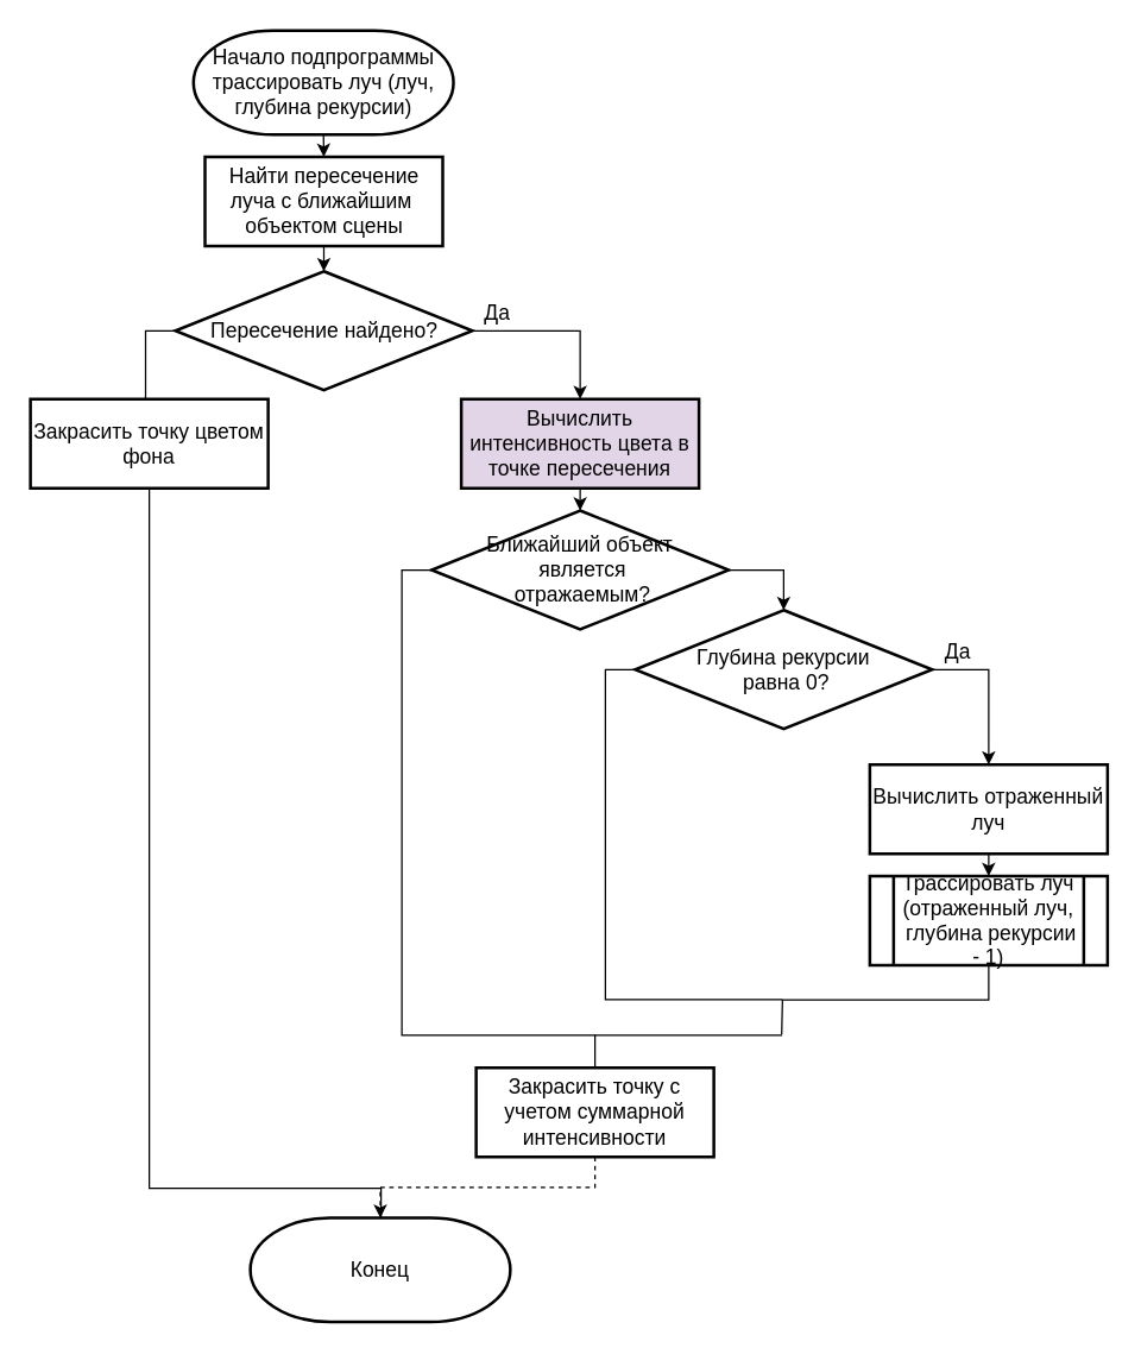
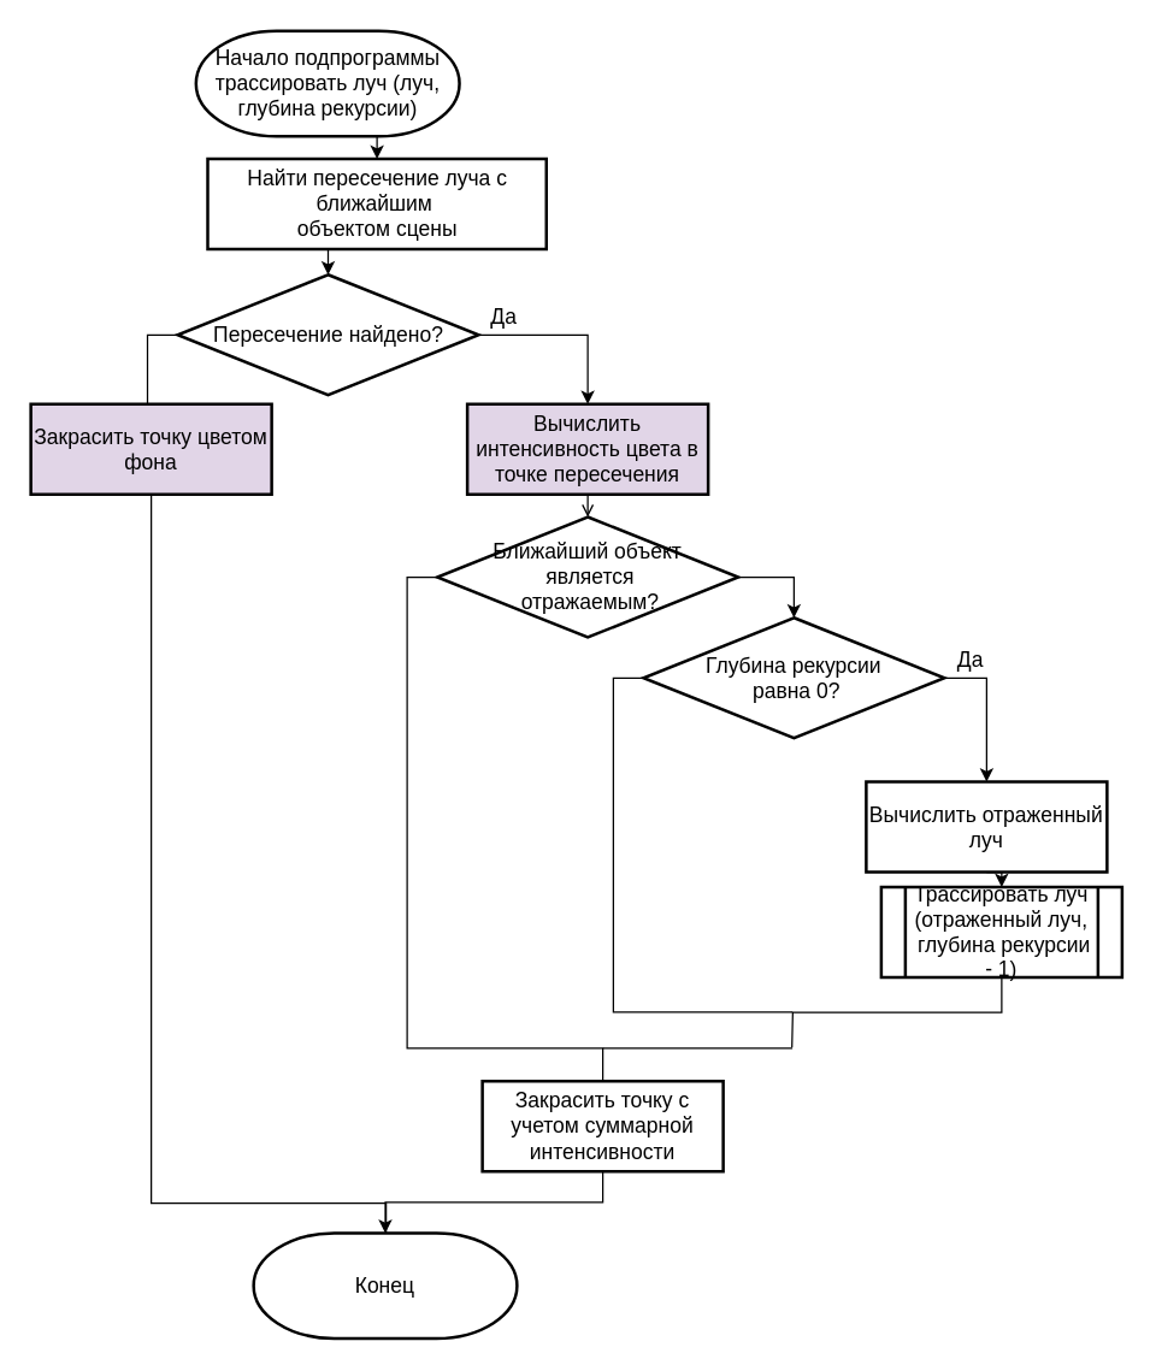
- <mxCell id="5" value="&lt;font style=&quot;font-size: 14px&quot;&gt;Найти пересечение луча с ближайшим&amp;nbsp;&lt;br&gt;объектом сцены&lt;br&gt;&lt;/font&gt;" style="whiteSpace=wrap;html=1;strokeWidth=2;" vertex="1" parent="1"><mxGeometry x="137.501" y="104.999" width="160" height="60" as="geometry" /></mxCell>
+ <mxCell id="5" value="&lt;font style=&quot;font-size: 14px&quot;&gt;Найти пересечение луча с ближайшим&amp;nbsp;&lt;br&gt;объектом сцены&lt;br&gt;&lt;/font&gt;" style="whiteSpace=wrap;html=1;strokeWidth=2;" vertex="1" parent="1"><mxGeometry x="137.501" y="104.999" width="225" height="60" as="geometry" /></mxCell>
- <mxCell id="20" value="&lt;font style=&quot;font-size: 14px&quot;&gt;Закрасить точку цветом фона&lt;br&gt;&lt;/font&gt;" style="whiteSpace=wrap;html=1;strokeWidth=2;" vertex="1" parent="1"><mxGeometry x="20.001" y="267.999" width="160" height="60" as="geometry" /></mxCell>
+ <mxCell id="20" value="&lt;font style=&quot;font-size: 14px&quot;&gt;Закрасить точку цветом фона&lt;br&gt;&lt;/font&gt;" style="whiteSpace=wrap;html=1;strokeWidth=2;fillColor=#e1d5e7;" vertex="1" parent="1"><mxGeometry x="20.001" y="267.999" width="160" height="60" as="geometry" /></mxCell>
- <mxCell id="10" style="edgeStyle=orthogonalEdgeStyle;rounded=0;orthogonalLoop=1;jettySize=auto;html=1;exitX=0.5;exitY=1;exitDx=0;exitDy=0;entryX=0.5;entryY=0;entryDx=0;entryDy=0;endArrow=classic;endFill=1;" edge="1" parent="1" source="11" target="25"><mxGeometry relative="1" as="geometry" /></mxCell>
+ <mxCell id="10" style="edgeStyle=orthogonalEdgeStyle;rounded=0;orthogonalLoop=1;jettySize=auto;html=1;exitX=0.5;exitY=1;exitDx=0;exitDy=0;entryX=0.5;entryY=0;entryDx=0;entryDy=0;endArrow=open;endFill=1;" edge="1" parent="1" source="11" target="25"><mxGeometry relative="1" as="geometry" /></mxCell>
- <mxCell id="16" value="&lt;font style=&quot;font-size: 14px&quot;&gt;Вычислить отраженный луч&lt;br&gt;&lt;/font&gt;" style="whiteSpace=wrap;html=1;strokeWidth=2;" vertex="1" parent="1"><mxGeometry x="585.001" y="513.999" width="160" height="60" as="geometry" /></mxCell>
+ <mxCell id="16" value="&lt;font style=&quot;font-size: 14px&quot;&gt;Вычислить отраженный луч&lt;br&gt;&lt;/font&gt;" style="whiteSpace=wrap;html=1;strokeWidth=2;" vertex="1" parent="1"><mxGeometry x="575.001" y="518.999" width="160" height="60" as="geometry" /></mxCell>
- <mxCell id="17" style="edgeStyle=orthogonalEdgeStyle;rounded=0;orthogonalLoop=1;jettySize=auto;html=1;exitX=0.5;exitY=1;exitDx=0;exitDy=0;endArrow=classic;endFill=1;dashed=1;" edge="1" parent="1" source="18" target="6"><mxGeometry relative="1" as="geometry" /></mxCell>
+ <mxCell id="17" style="edgeStyle=orthogonalEdgeStyle;rounded=0;orthogonalLoop=1;jettySize=auto;html=1;exitX=0.5;exitY=1;exitDx=0;exitDy=0;endArrow=classic;endFill=1;" edge="1" parent="1" source="18" target="6"><mxGeometry relative="1" as="geometry" /></mxCell>
